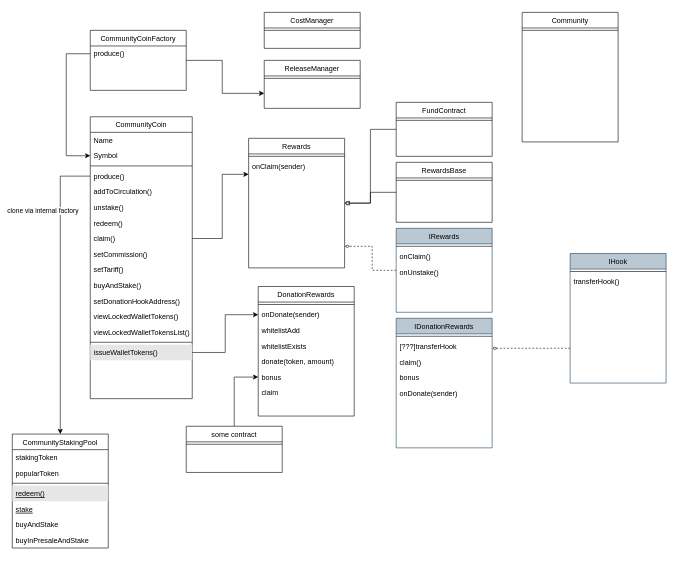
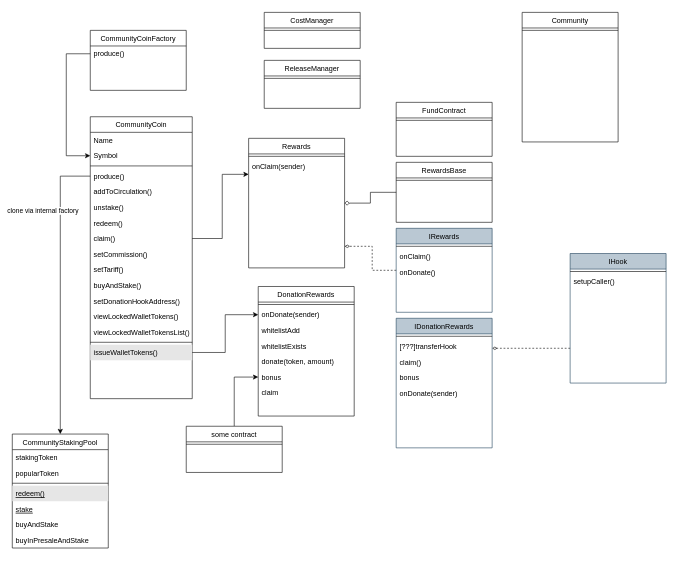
- <mxCell id="34" style="edgeStyle=orthogonalEdgeStyle;rounded=0;orthogonalLoop=1;jettySize=auto;html=1;" edge="1" parent="1" source="35" target="32"><mxGeometry relative="1" as="geometry"><Array as="points"><mxPoint x="370" y="100" /><mxPoint x="370" y="155" /></Array></mxGeometry></mxCell>
- <mxCell id="67" style="edgeStyle=orthogonalEdgeStyle;rounded=0;orthogonalLoop=1;jettySize=auto;html=1;endArrow=block;endFill=0;" edge="1" parent="1" source="68" target="40"><mxGeometry relative="1" as="geometry"><mxPoint x="520" y="978" as="targetPoint" /></mxGeometry></mxCell>
- <mxCell id="66" value="onUnstake()" style="text;align=left;verticalAlign=top;spacingLeft=4;spacingRight=4;overflow=hidden;rotatable=0;points=[[0,0.5],[1,0.5]];portConstraint=eastwest;" vertex="1" parent="63"><mxGeometry y="60" width="160" height="26" as="geometry" /></mxCell>
+ <mxCell id="66" value="onDonate()" style="text;align=left;verticalAlign=top;spacingLeft=4;spacingRight=4;overflow=hidden;rotatable=0;points=[[0,0.5],[1,0.5]];portConstraint=eastwest;" vertex="1" parent="63"><mxGeometry y="60" width="160" height="26" as="geometry" /></mxCell>
- <mxCell id="46" value="transferHook()" style="text;align=left;verticalAlign=top;spacingLeft=4;spacingRight=4;overflow=hidden;rotatable=0;points=[[0,0.5],[1,0.5]];portConstraint=eastwest;" vertex="1" parent="44"><mxGeometry y="34" width="160" height="26" as="geometry" /></mxCell>
+ <mxCell id="46" value="setupCaller()" style="text;align=left;verticalAlign=top;spacingLeft=4;spacingRight=4;overflow=hidden;rotatable=0;points=[[0,0.5],[1,0.5]];portConstraint=eastwest;" vertex="1" parent="44"><mxGeometry y="34" width="160" height="26" as="geometry" /></mxCell>
